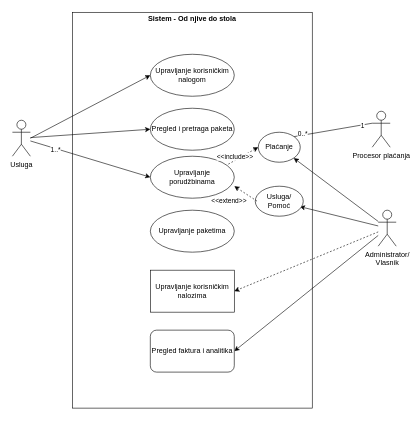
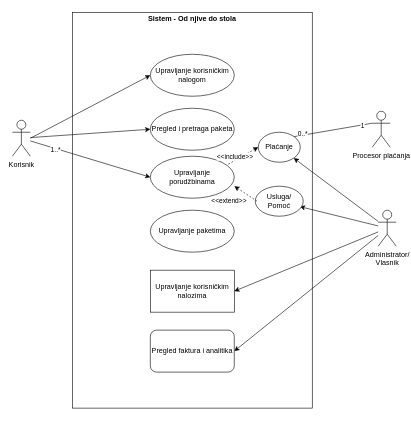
- <mxCell id="2" value="Usluga" style="shape=umlActor;verticalLabelPosition=bottom;verticalAlign=top;html=1;" parent="1" vertex="1"><mxGeometry x="20" y="200" width="30" height="60" as="geometry" /></mxCell>
+ <mxCell id="2" value="Korisnik" style="shape=umlActor;verticalLabelPosition=bottom;verticalAlign=top;html=1;" parent="1" vertex="1"><mxGeometry x="20" y="200" width="30" height="60" as="geometry" /></mxCell>
- <mxCell id="12" style="rounded=0;orthogonalLoop=1;jettySize=auto;html=1;entryX=1;entryY=0.5;entryDx=0;entryDy=0;dashed=1;" parent="1" source="14" target="17" edge="1"><mxGeometry relative="1" as="geometry" /></mxCell>
+ <mxCell id="12" style="rounded=0;orthogonalLoop=1;jettySize=auto;html=1;entryX=1;entryY=0.5;entryDx=0;entryDy=0;" parent="1" source="14" target="17" edge="1"><mxGeometry relative="1" as="geometry" /></mxCell>
